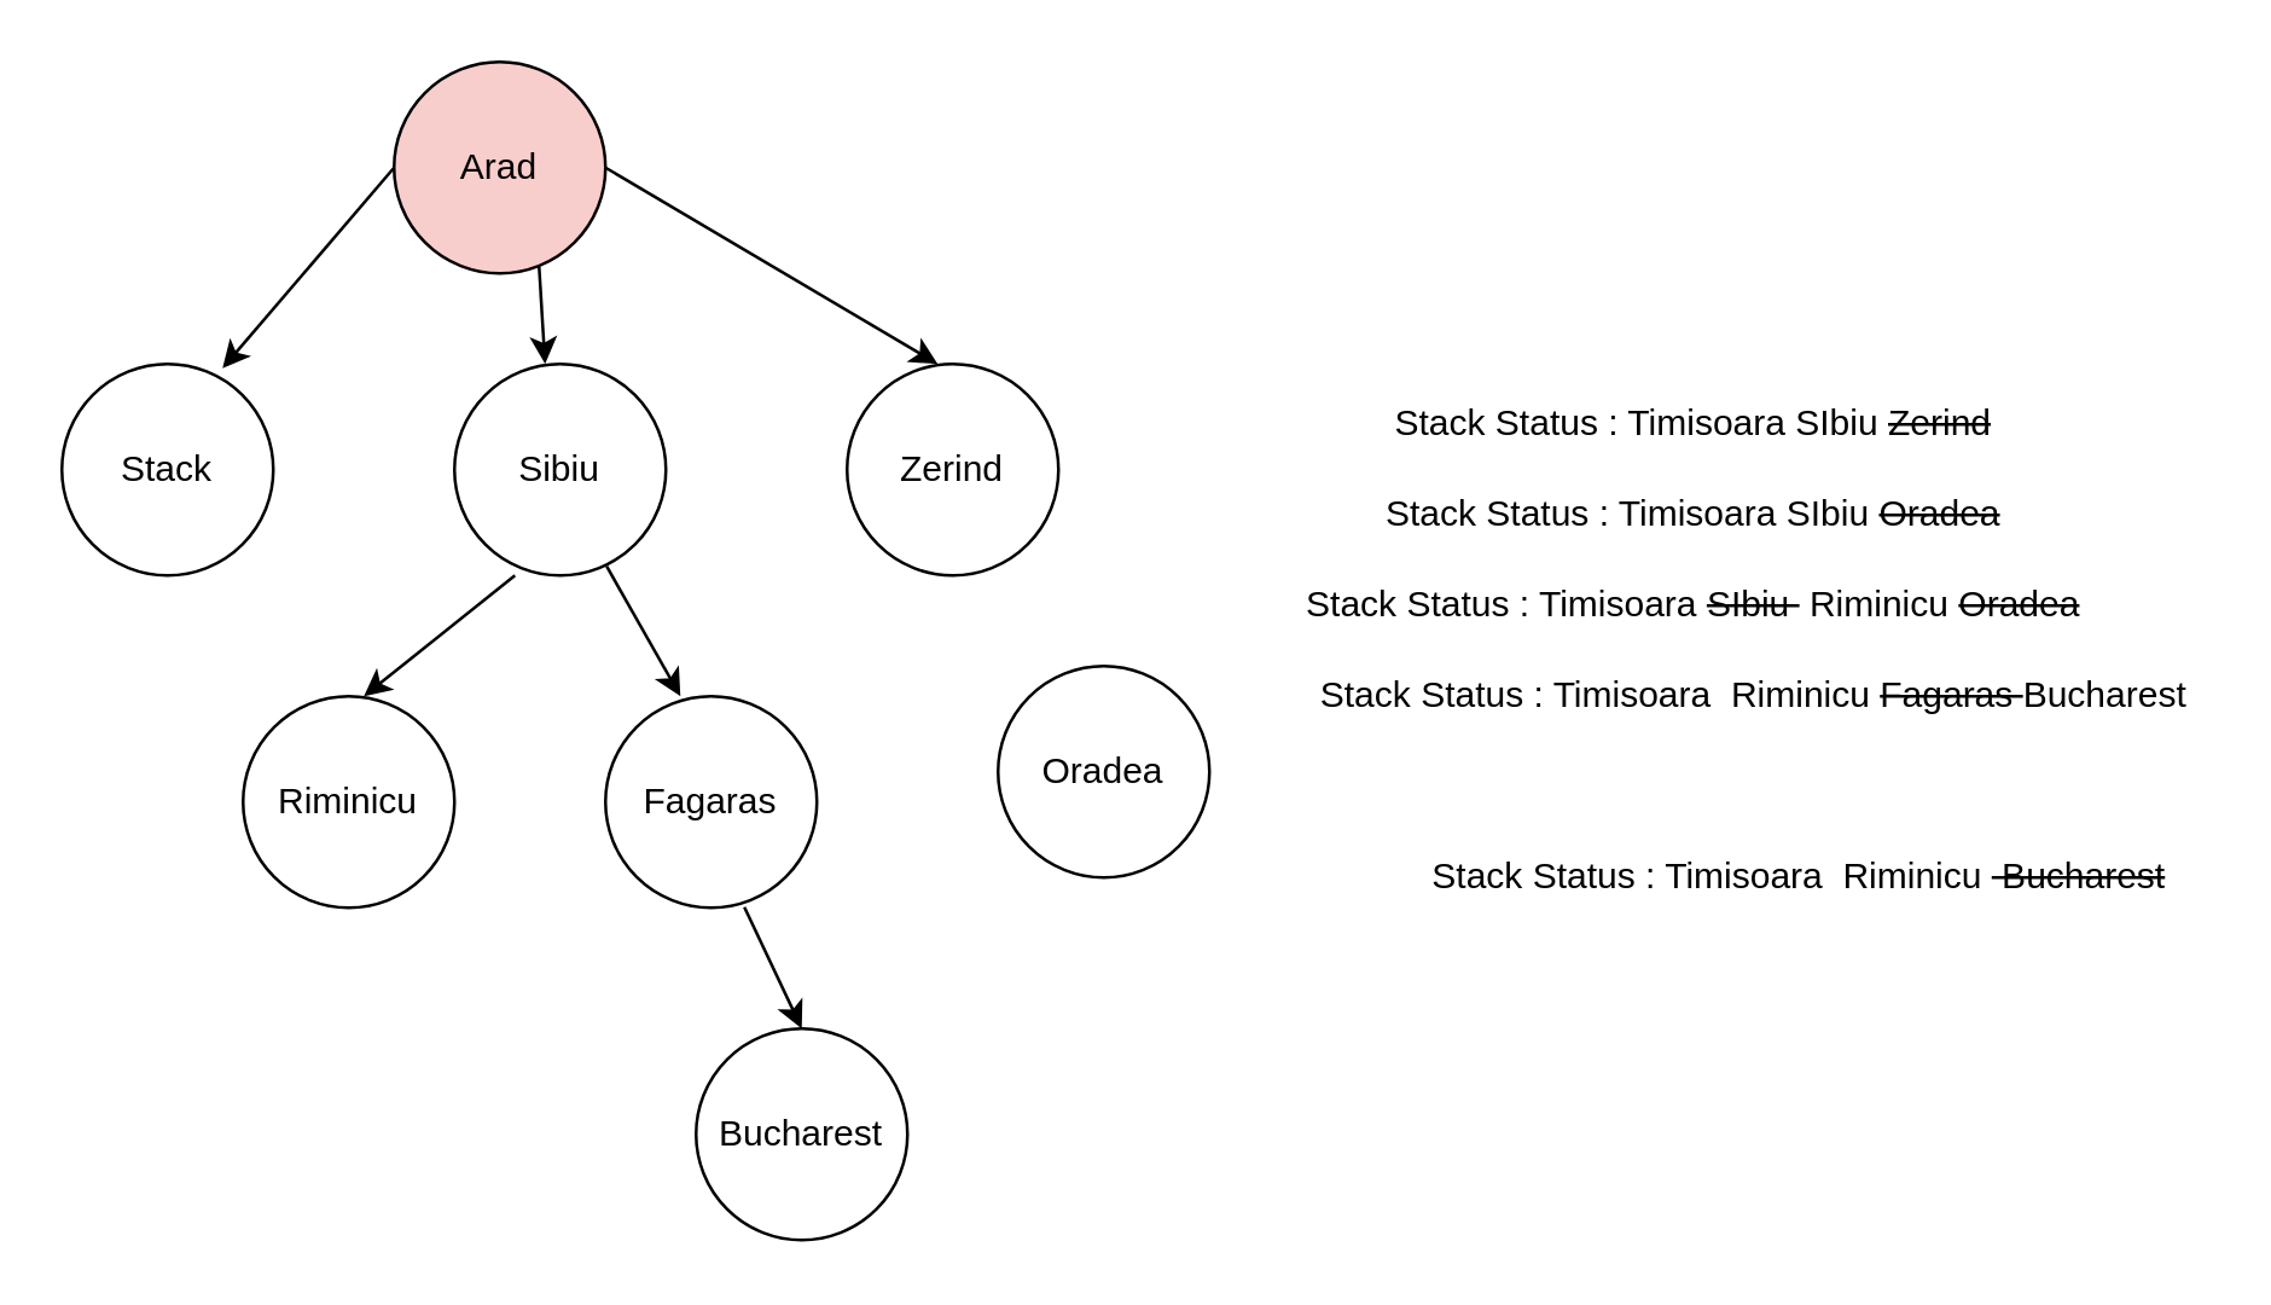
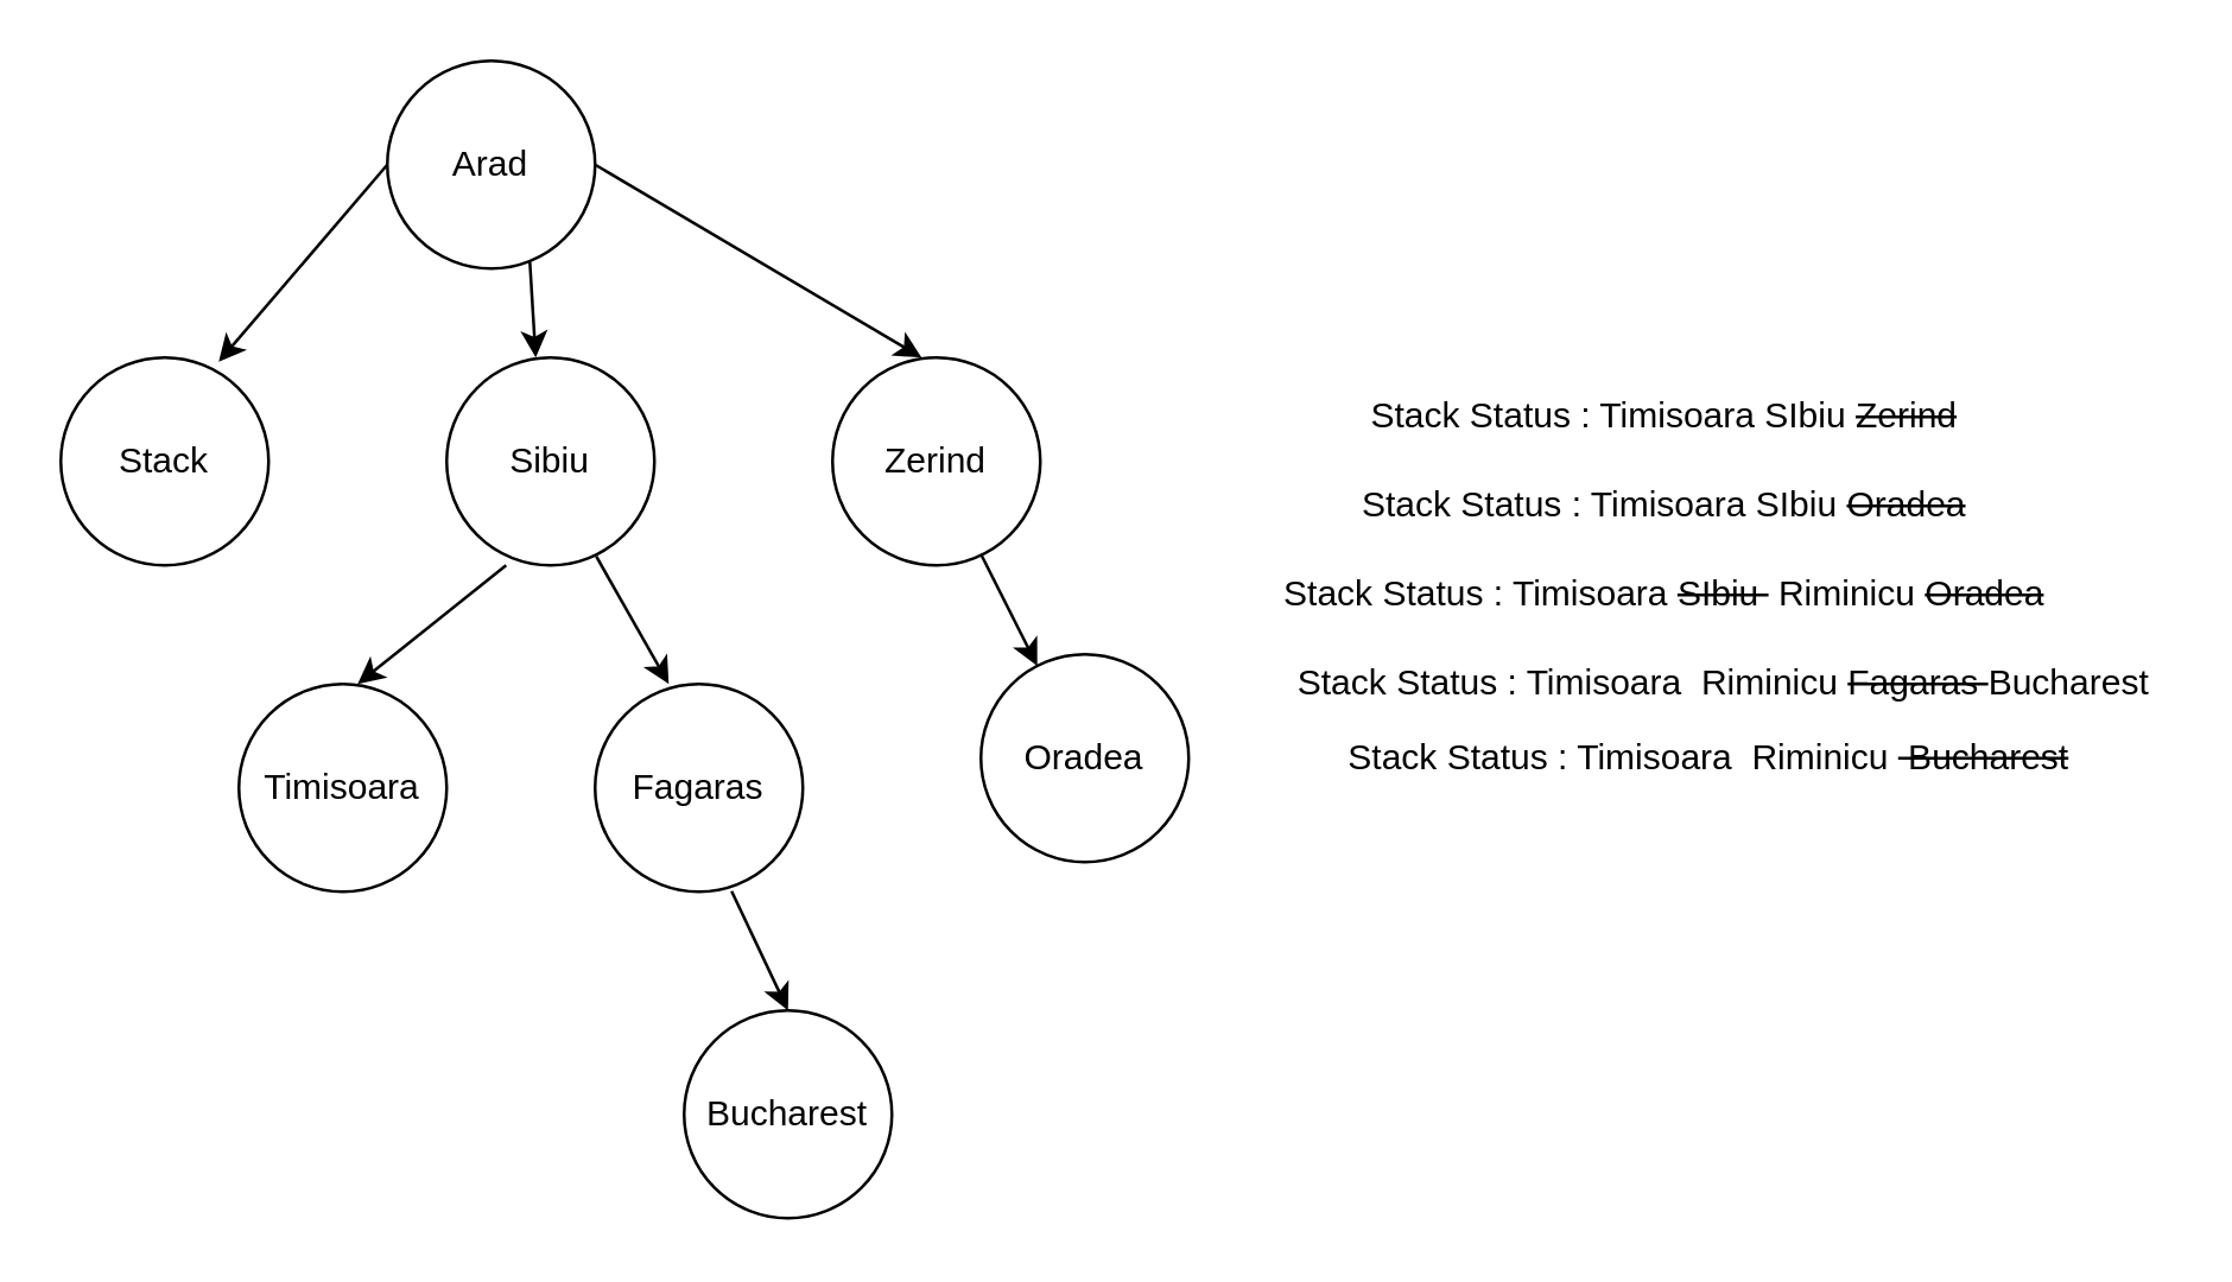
- <mxCell id="2" value="Arad" style="ellipse;whiteSpace=wrap;html=1;aspect=fixed;fillColor=#f8cecc;" vertex="1" parent="1"><mxGeometry x="130" y="20" width="70" height="70" as="geometry" /></mxCell>
+ <mxCell id="2" value="Arad" style="ellipse;whiteSpace=wrap;html=1;aspect=fixed;" vertex="1" parent="1"><mxGeometry x="130" y="20" width="70" height="70" as="geometry" /></mxCell>
+ <mxCell id="11" value="" style="endArrow=classic;html=1;rounded=0;exitX=0.714;exitY=0.946;exitDx=0;exitDy=0;exitPerimeter=0;" edge="1" parent="1" source="5" target="10"><mxGeometry width="50" height="50" relative="1" as="geometry"><mxPoint x="210" y="250" as="sourcePoint" /><mxPoint x="160" y="300" as="targetPoint" /></mxGeometry></mxCell>
- <mxCell id="14" value="Riminicu" style="ellipse;whiteSpace=wrap;html=1;aspect=fixed;" vertex="1" parent="1"><mxGeometry x="80" y="230" width="70" height="70" as="geometry" /></mxCell>
+ <mxCell id="14" value="Timisoara" style="ellipse;whiteSpace=wrap;html=1;aspect=fixed;" vertex="1" parent="1"><mxGeometry x="80" y="230" width="70" height="70" as="geometry" /></mxCell>
- <mxCell id="21" value="Stack Status : Timisoara &amp;nbsp;Riminicu&amp;nbsp;&lt;strike&gt;&amp;nbsp;Bucharest&lt;/strike&gt;" style="text;html=1;align=center;verticalAlign=middle;resizable=0;points=[];autosize=1;strokeColor=none;fillColor=none;" vertex="1" parent="1"><mxGeometry x="465" y="280" width="260" height="20" as="geometry" /></mxCell>
+ <mxCell id="21" value="Stack Status : Timisoara &amp;nbsp;Riminicu&amp;nbsp;&lt;strike&gt;&amp;nbsp;Bucharest&lt;/strike&gt;" style="text;html=1;align=center;verticalAlign=middle;resizable=0;points=[];autosize=1;strokeColor=none;fillColor=none;" vertex="1" parent="1"><mxGeometry x="445" y="245" width="260" height="20" as="geometry" /></mxCell>
